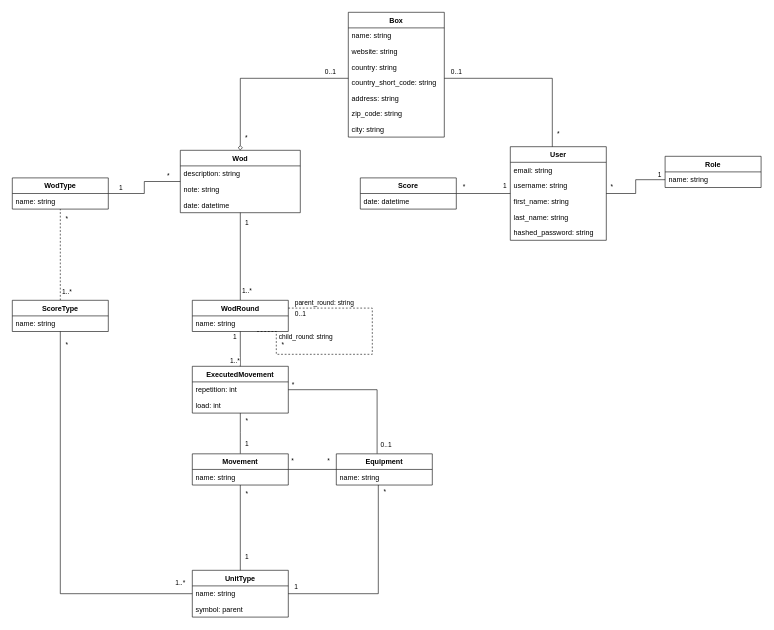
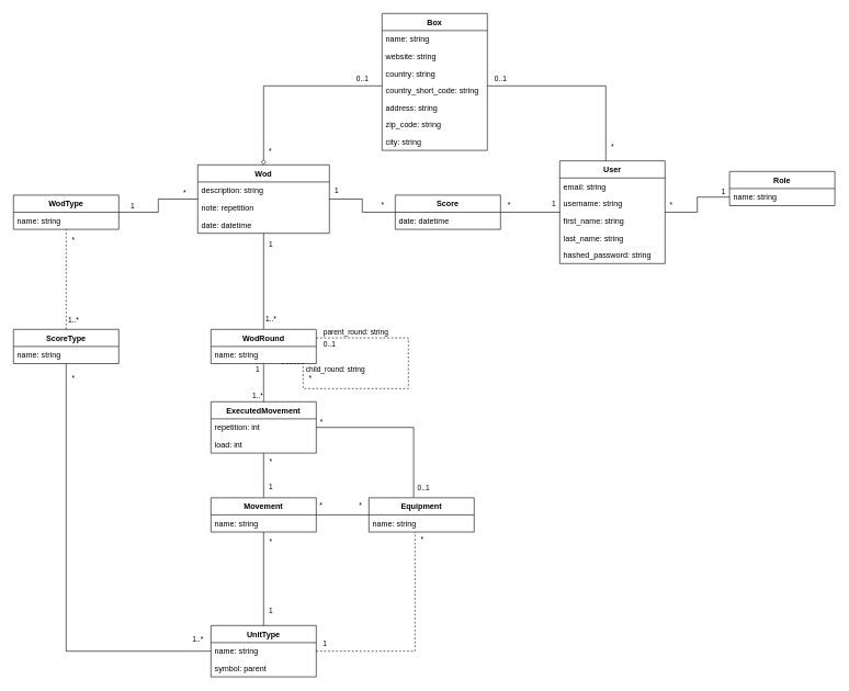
+ <mxCell id="59" style="edgeStyle=orthogonalEdgeStyle;rounded=0;orthogonalLoop=1;jettySize=auto;html=1;endArrow=none;endFill=0;" parent="1" source="57" target="2" edge="1"><mxGeometry relative="1" as="geometry"><mxPoint x="560" y="325" as="sourcePoint" /></mxGeometry></mxCell>
+ <mxCell id="60" value="1" style="edgeLabel;html=1;align=center;verticalAlign=middle;resizable=0;points=[];" vertex="1" connectable="0" parent="59"><mxGeometry x="0.831" y="-1" relative="1" as="geometry"><mxPoint y="-12" as="offset" /></mxGeometry></mxCell>
+ <mxCell id="61" value="*" style="edgeLabel;html=1;align=center;verticalAlign=middle;resizable=0;points=[];" vertex="1" connectable="0" parent="59"><mxGeometry x="-0.744" y="-1" relative="1" as="geometry"><mxPoint x="-4.67" y="-11" as="offset" /></mxGeometry></mxCell>
- <mxCell id="4" value="note: string" style="text;strokeColor=none;fillColor=none;align=left;verticalAlign=top;spacingLeft=4;spacingRight=4;overflow=hidden;rotatable=0;points=[[0,0.5],[1,0.5]];portConstraint=eastwest;" parent="2" vertex="1"><mxGeometry y="52" width="200" height="26" as="geometry" /></mxCell>
+ <mxCell id="4" value="note: repetition" style="text;strokeColor=none;fillColor=none;align=left;verticalAlign=top;spacingLeft=4;spacingRight=4;overflow=hidden;rotatable=0;points=[[0,0.5],[1,0.5]];portConstraint=eastwest;" parent="2" vertex="1"><mxGeometry y="52" width="200" height="26" as="geometry" /></mxCell>
- <mxCell id="76" style="edgeStyle=orthogonalEdgeStyle;rounded=0;orthogonalLoop=1;jettySize=auto;html=1;endArrow=none;endFill=0;" parent="1" source="70" target="29" edge="1"><mxGeometry relative="1" as="geometry"><mxPoint x="340" y="964.89" as="sourcePoint" /><mxPoint x="210" y="827.89" as="targetPoint" /><Array as="points"><mxPoint x="630" y="989" /></Array></mxGeometry></mxCell>
+ <mxCell id="76" style="edgeStyle=orthogonalEdgeStyle;rounded=0;orthogonalLoop=1;jettySize=auto;html=1;endArrow=none;endFill=0;dashed=1;" parent="1" source="70" target="29" edge="1"><mxGeometry relative="1" as="geometry"><mxPoint x="340" y="964.89" as="sourcePoint" /><mxPoint x="210" y="827.89" as="targetPoint" /><Array as="points"><mxPoint x="630" y="989" /></Array></mxGeometry></mxCell>
